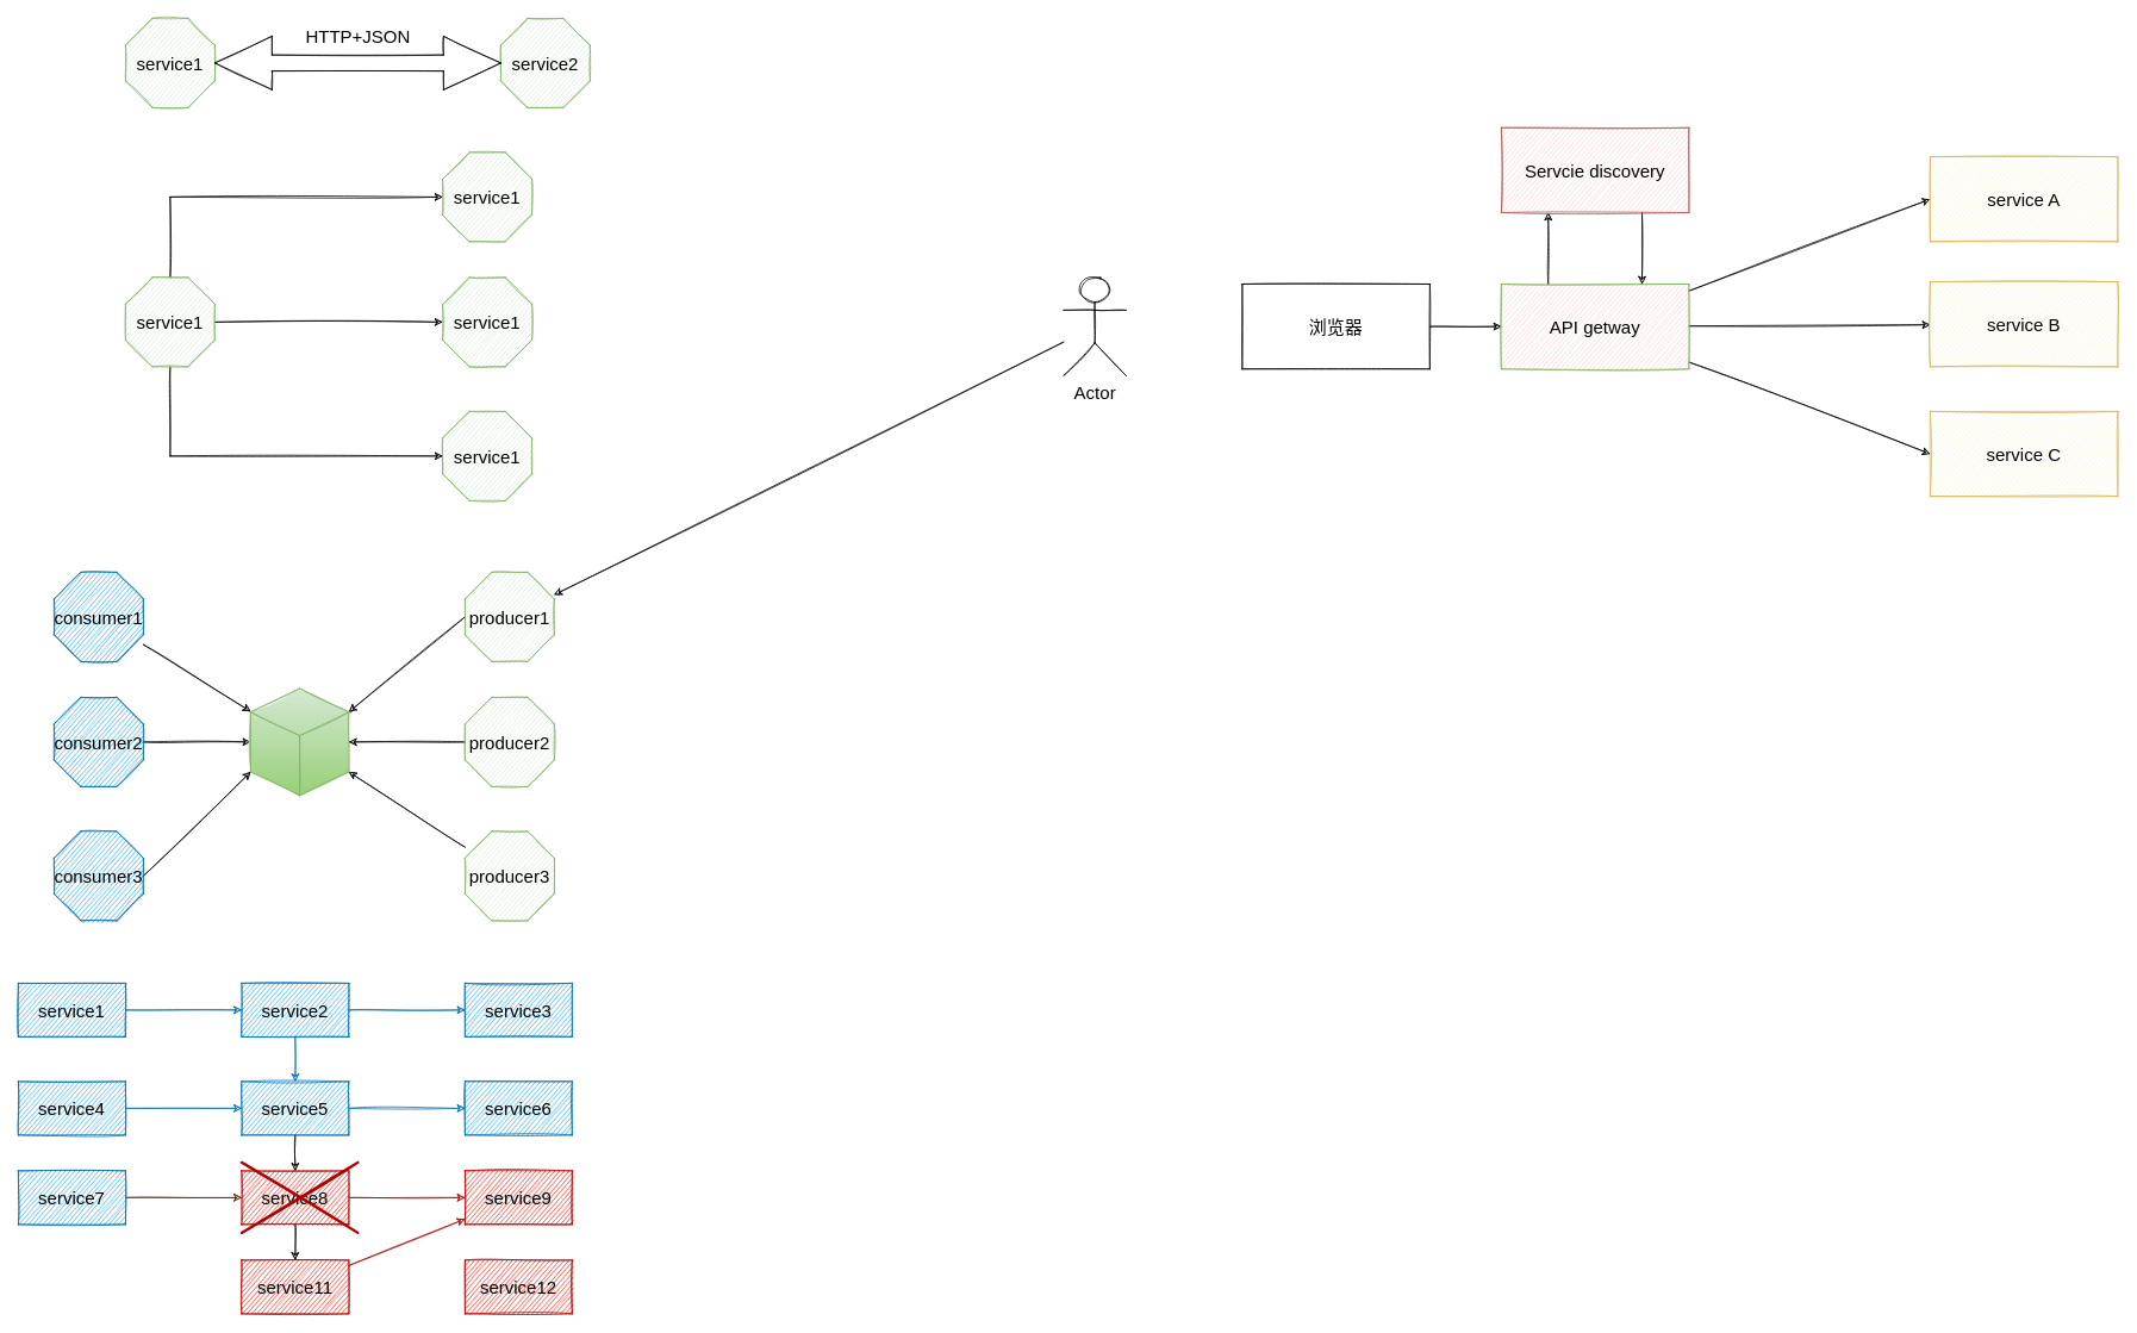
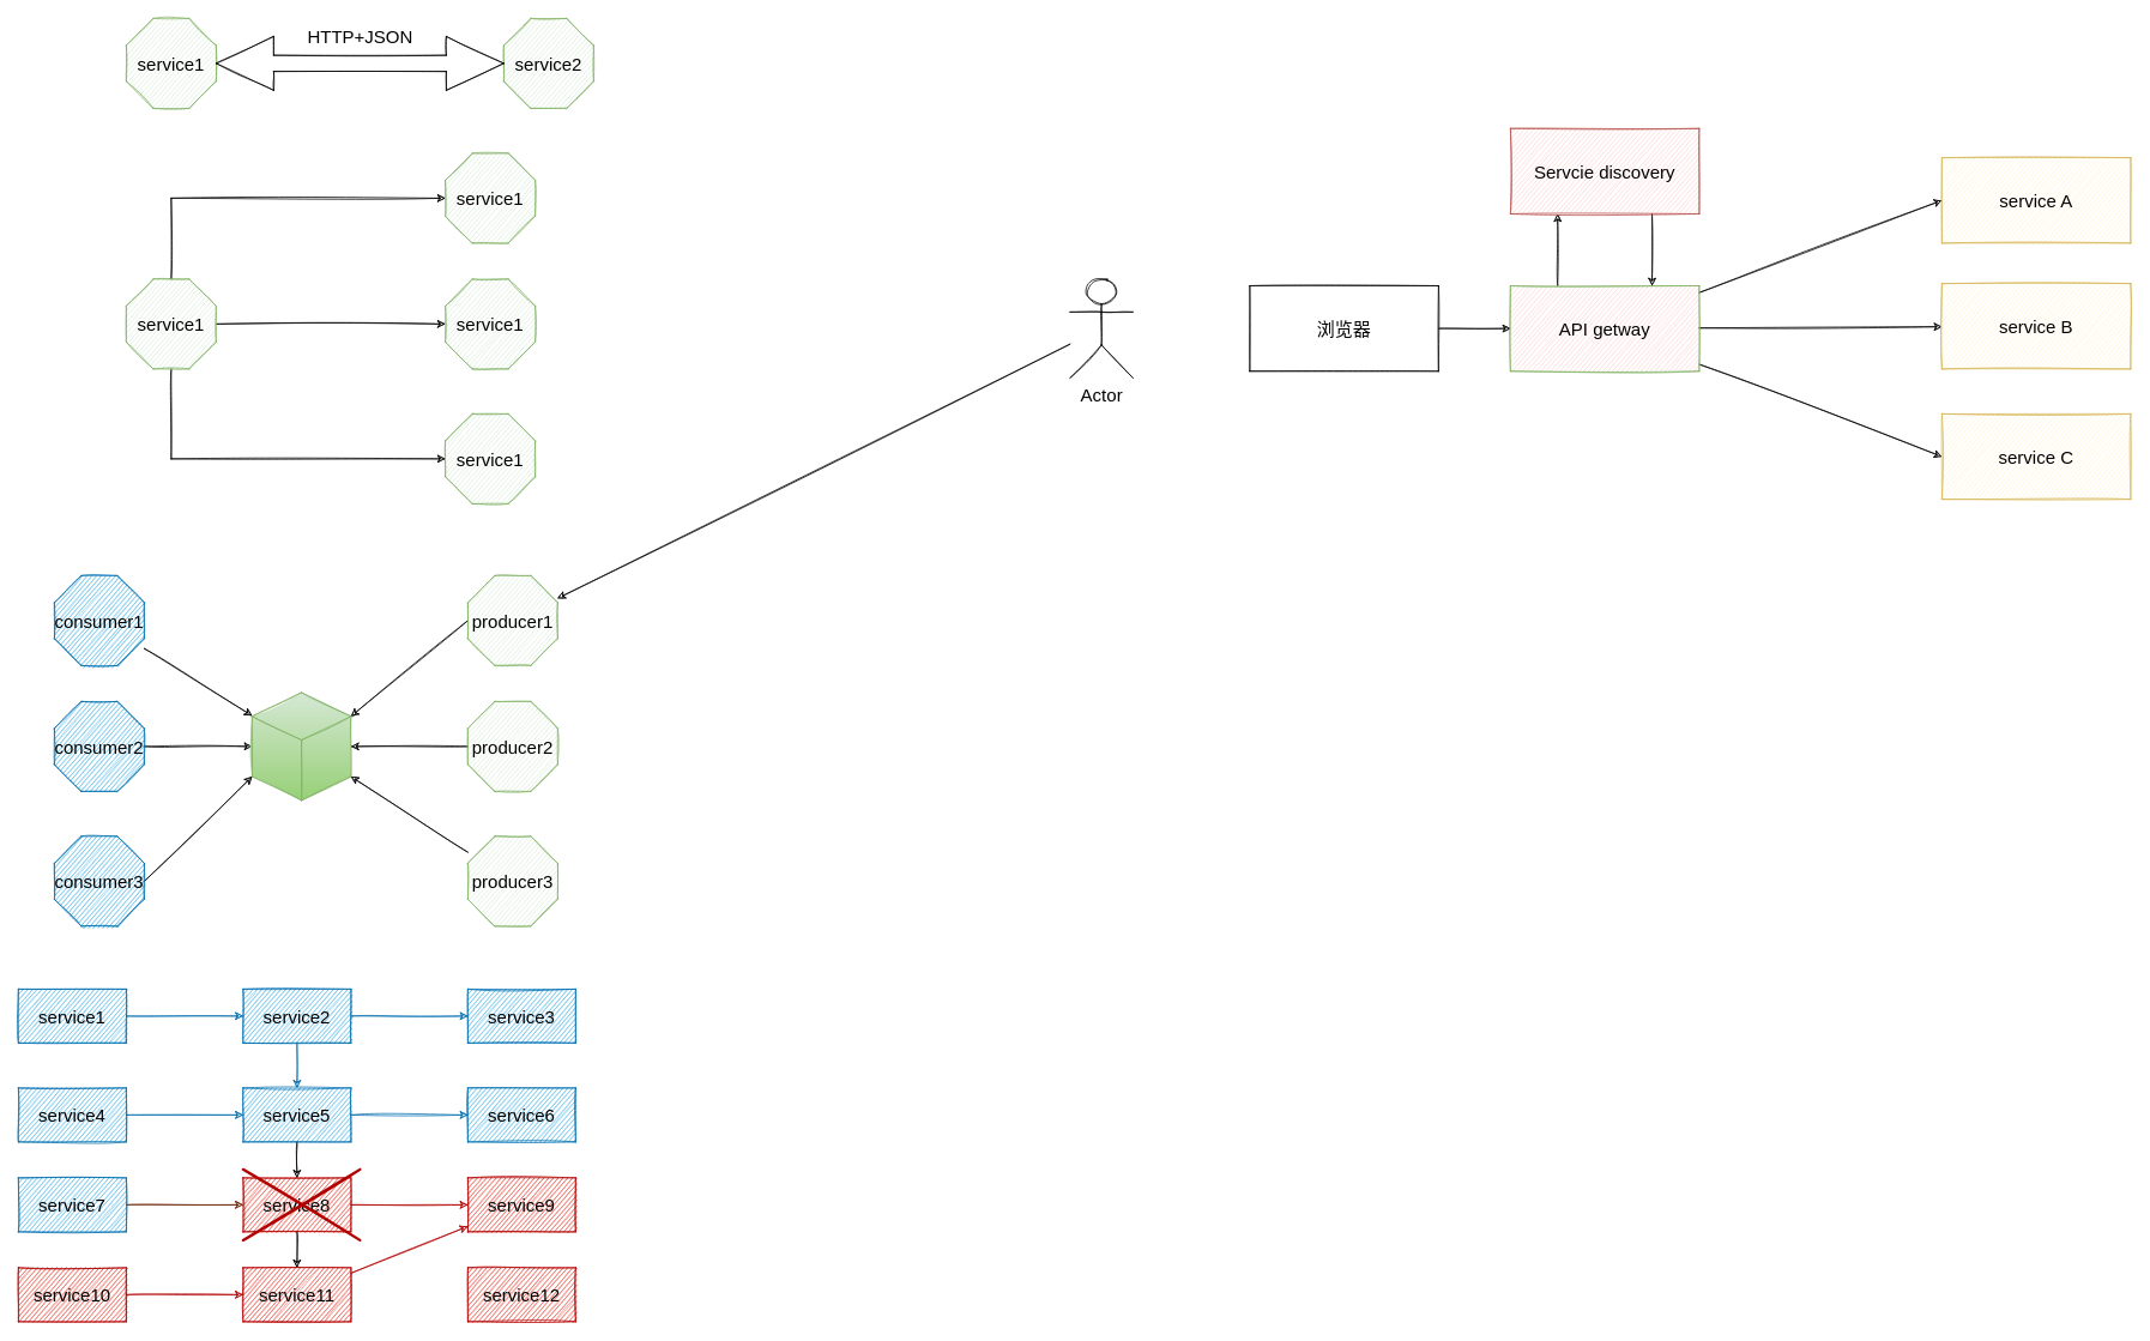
+ <mxCell id="45" value="service10" style="rounded=0;whiteSpace=wrap;html=1;sketch=1;fontSize=20;fontColor=#000000;fillColor=#e51400;strokeColor=#B20000;" vertex="1" parent="1"><mxGeometry x="20" y="1410" width="120" height="60" as="geometry" /></mxCell>
+ <mxCell id="44" style="edgeStyle=none;rounded=0;sketch=1;orthogonalLoop=1;jettySize=auto;html=1;fontSize=20;fontColor=#000000;fillColor=#e51400;strokeColor=#B20000;" edge="1" parent="1" source="45" target="47"><mxGeometry relative="1" as="geometry" /></mxCell>
